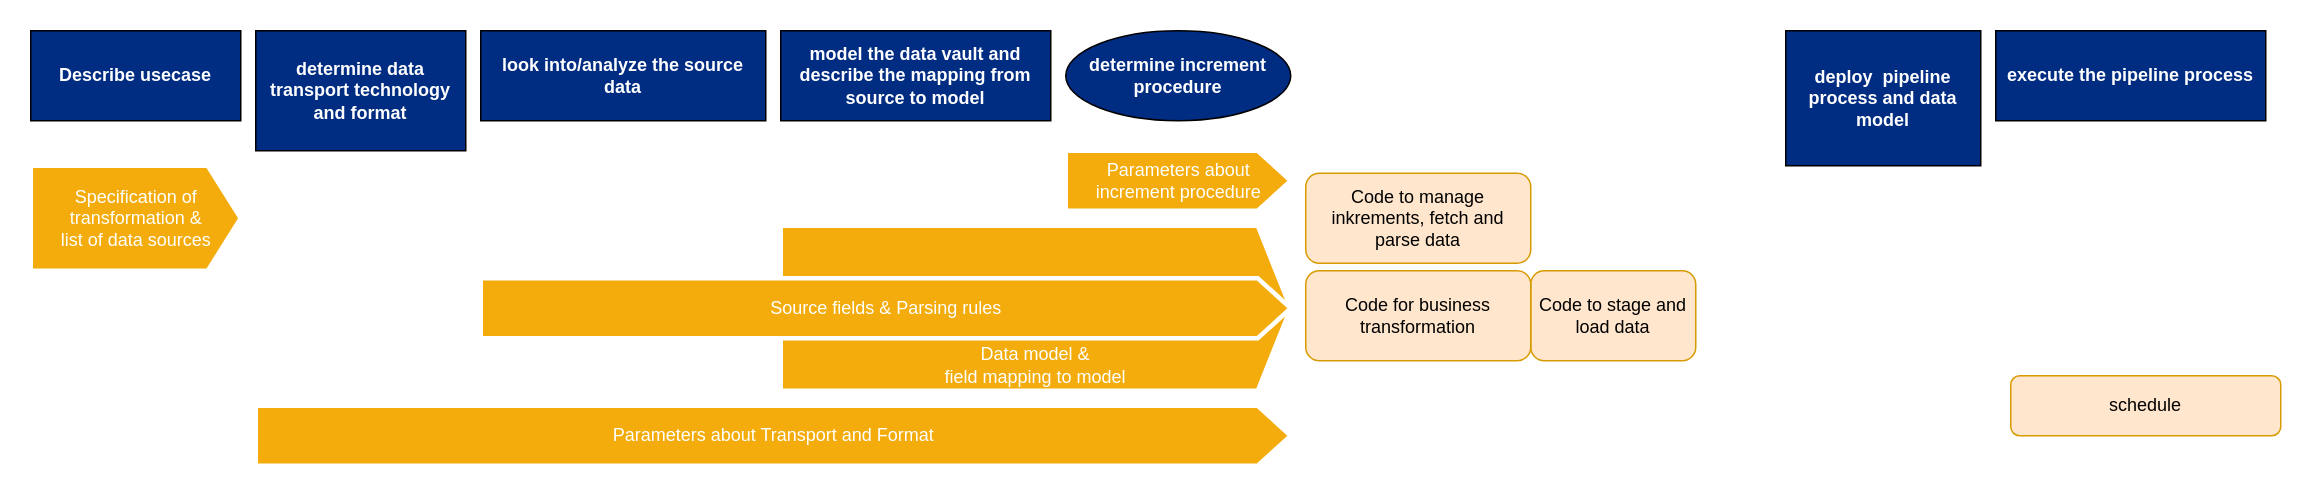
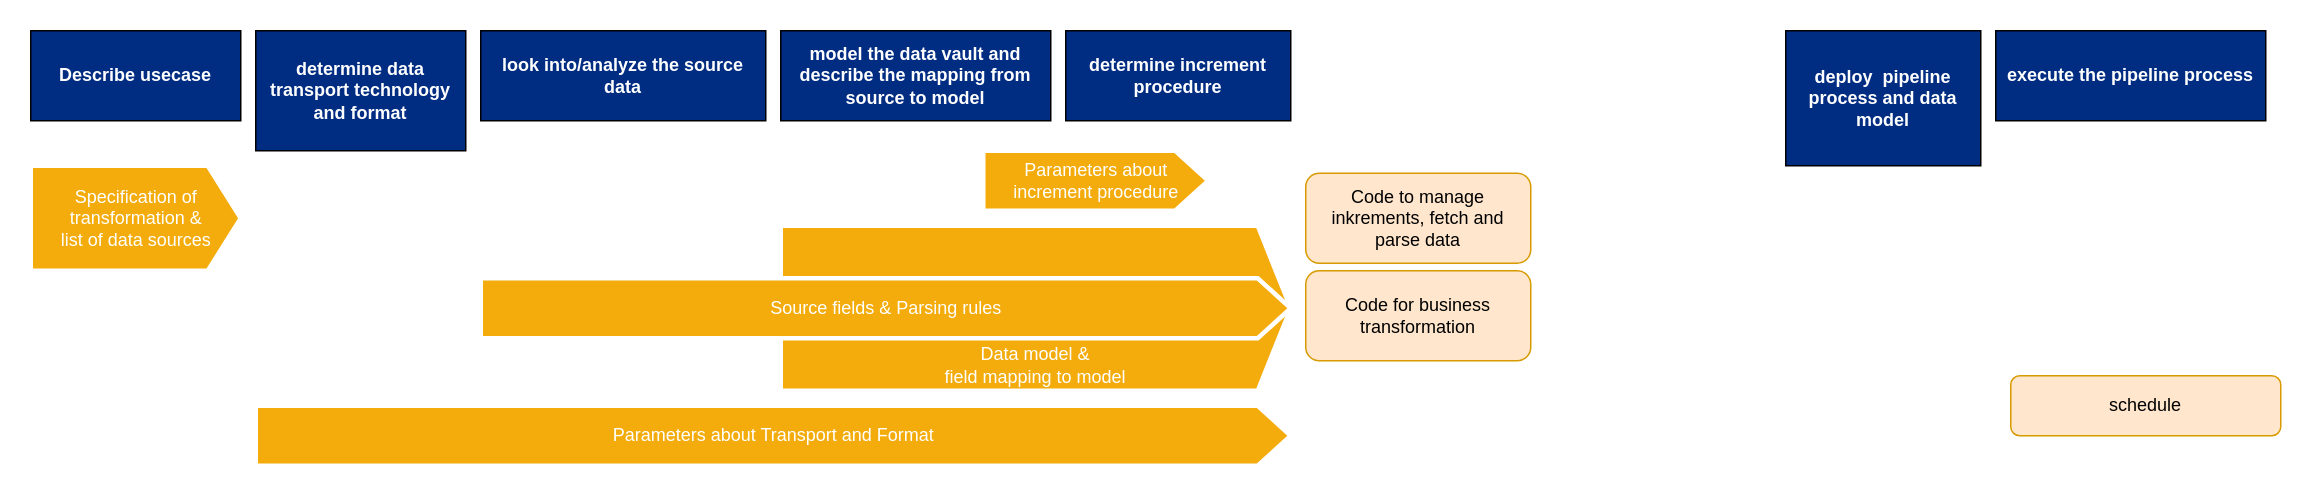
- <mxCell id="10" value="determine increment procedure" style="ellipse;whiteSpace=wrap;html=1;fillColor=#002C82;fontColor=#FFFFFF;fontStyle=1;" vertex="1" parent="1"><mxGeometry x="710" y="20" width="150" height="60" as="geometry" /></mxCell>
+ <mxCell id="10" value="determine increment procedure" style="rounded=0;whiteSpace=wrap;html=1;fillColor=#002C82;fontColor=#FFFFFF;fontStyle=1" vertex="1" parent="1"><mxGeometry x="710" y="20" width="150" height="60" as="geometry" /></mxCell>
- <mxCell id="16" value="Parameters about&lt;br&gt;increment procedure" style="html=1;shadow=0;dashed=0;align=center;verticalAlign=middle;shape=mxgraph.arrows2.arrow;dy=0;dx=22;notch=0;strokeWidth=3;fillColor=#F3AC0C;strokeColor=#FFFFFF;fontColor=#FFFFFF;" vertex="1" parent="1"><mxGeometry x="710" y="100" width="150" height="40" as="geometry" /></mxCell>
+ <mxCell id="16" value="Parameters about&lt;br&gt;increment procedure" style="html=1;shadow=0;dashed=0;align=center;verticalAlign=middle;shape=mxgraph.arrows2.arrow;dy=0;dx=22;notch=0;strokeWidth=3;fillColor=#F3AC0C;strokeColor=#FFFFFF;fontColor=#FFFFFF;" vertex="1" parent="1"><mxGeometry x="655" y="100" width="150" height="40" as="geometry" /></mxCell>
- <mxCell id="13" value="Code to stage and load data" style="rounded=1;whiteSpace=wrap;html=1;fillColor=#ffe6cc;strokeColor=#d79b00;" vertex="1" parent="1"><mxGeometry x="1020" y="180" width="110" height="60" as="geometry" /></mxCell>
